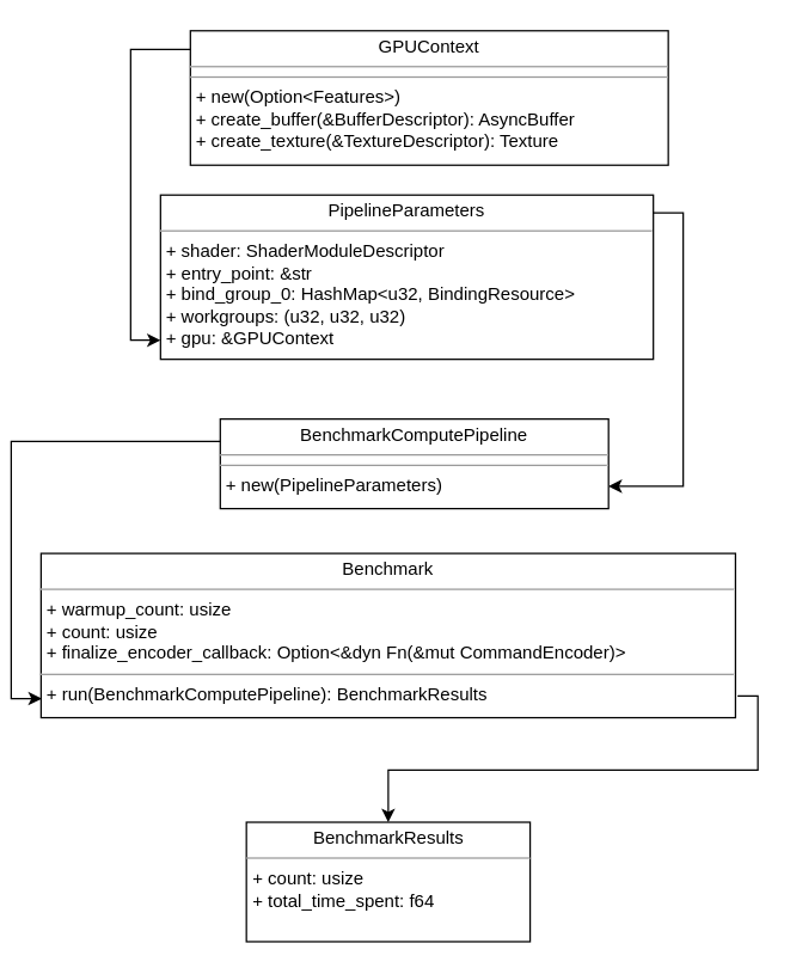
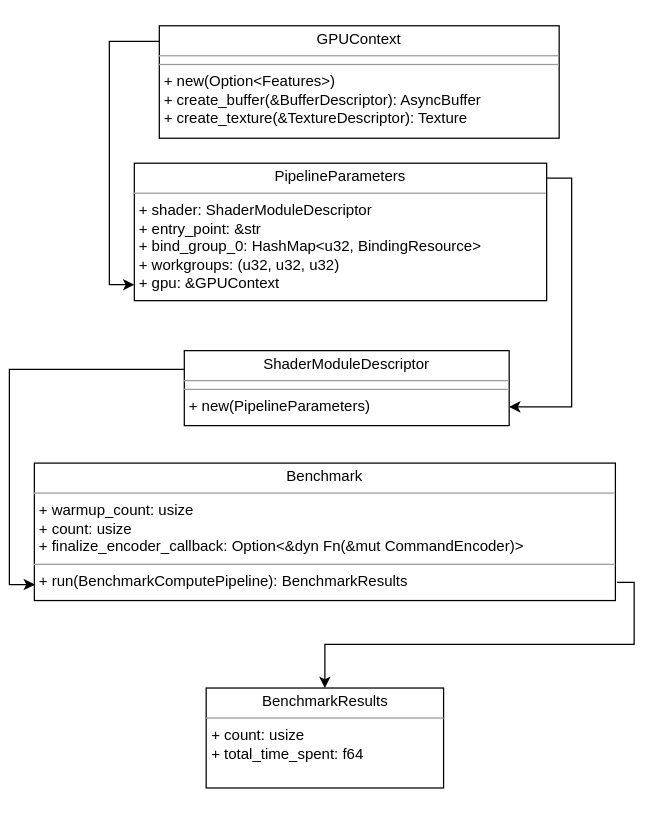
- <mxCell id="4" value="&lt;p style=&quot;margin:0px;margin-top:4px;text-align:center;&quot;&gt;BenchmarkComputePipeline&lt;br&gt;&lt;/p&gt;&lt;hr size=&quot;1&quot;&gt;&lt;hr size=&quot;1&quot;&gt;&lt;p style=&quot;margin:0px;margin-left:4px;&quot;&gt;+ new(PipelineParameters)&lt;br&gt;&lt;/p&gt;" style="verticalAlign=top;align=left;overflow=fill;fontSize=12;fontFamily=Helvetica;html=1;rounded=0;shadow=0;comic=0;labelBackgroundColor=none;strokeWidth=1" vertex="1" parent="1"><mxGeometry x="140" y="280" width="260" height="60" as="geometry" /></mxCell>
+ <mxCell id="4" value="&lt;p style=&quot;margin:0px;margin-top:4px;text-align:center;&quot;&gt;ShaderModuleDescriptor&lt;br&gt;&lt;/p&gt;&lt;hr size=&quot;1&quot;&gt;&lt;hr size=&quot;1&quot;&gt;&lt;p style=&quot;margin:0px;margin-left:4px;&quot;&gt;+ new(PipelineParameters)&lt;br&gt;&lt;/p&gt;" style="verticalAlign=top;align=left;overflow=fill;fontSize=12;fontFamily=Helvetica;html=1;rounded=0;shadow=0;comic=0;labelBackgroundColor=none;strokeWidth=1" vertex="1" parent="1"><mxGeometry x="140" y="280" width="260" height="60" as="geometry" /></mxCell>
